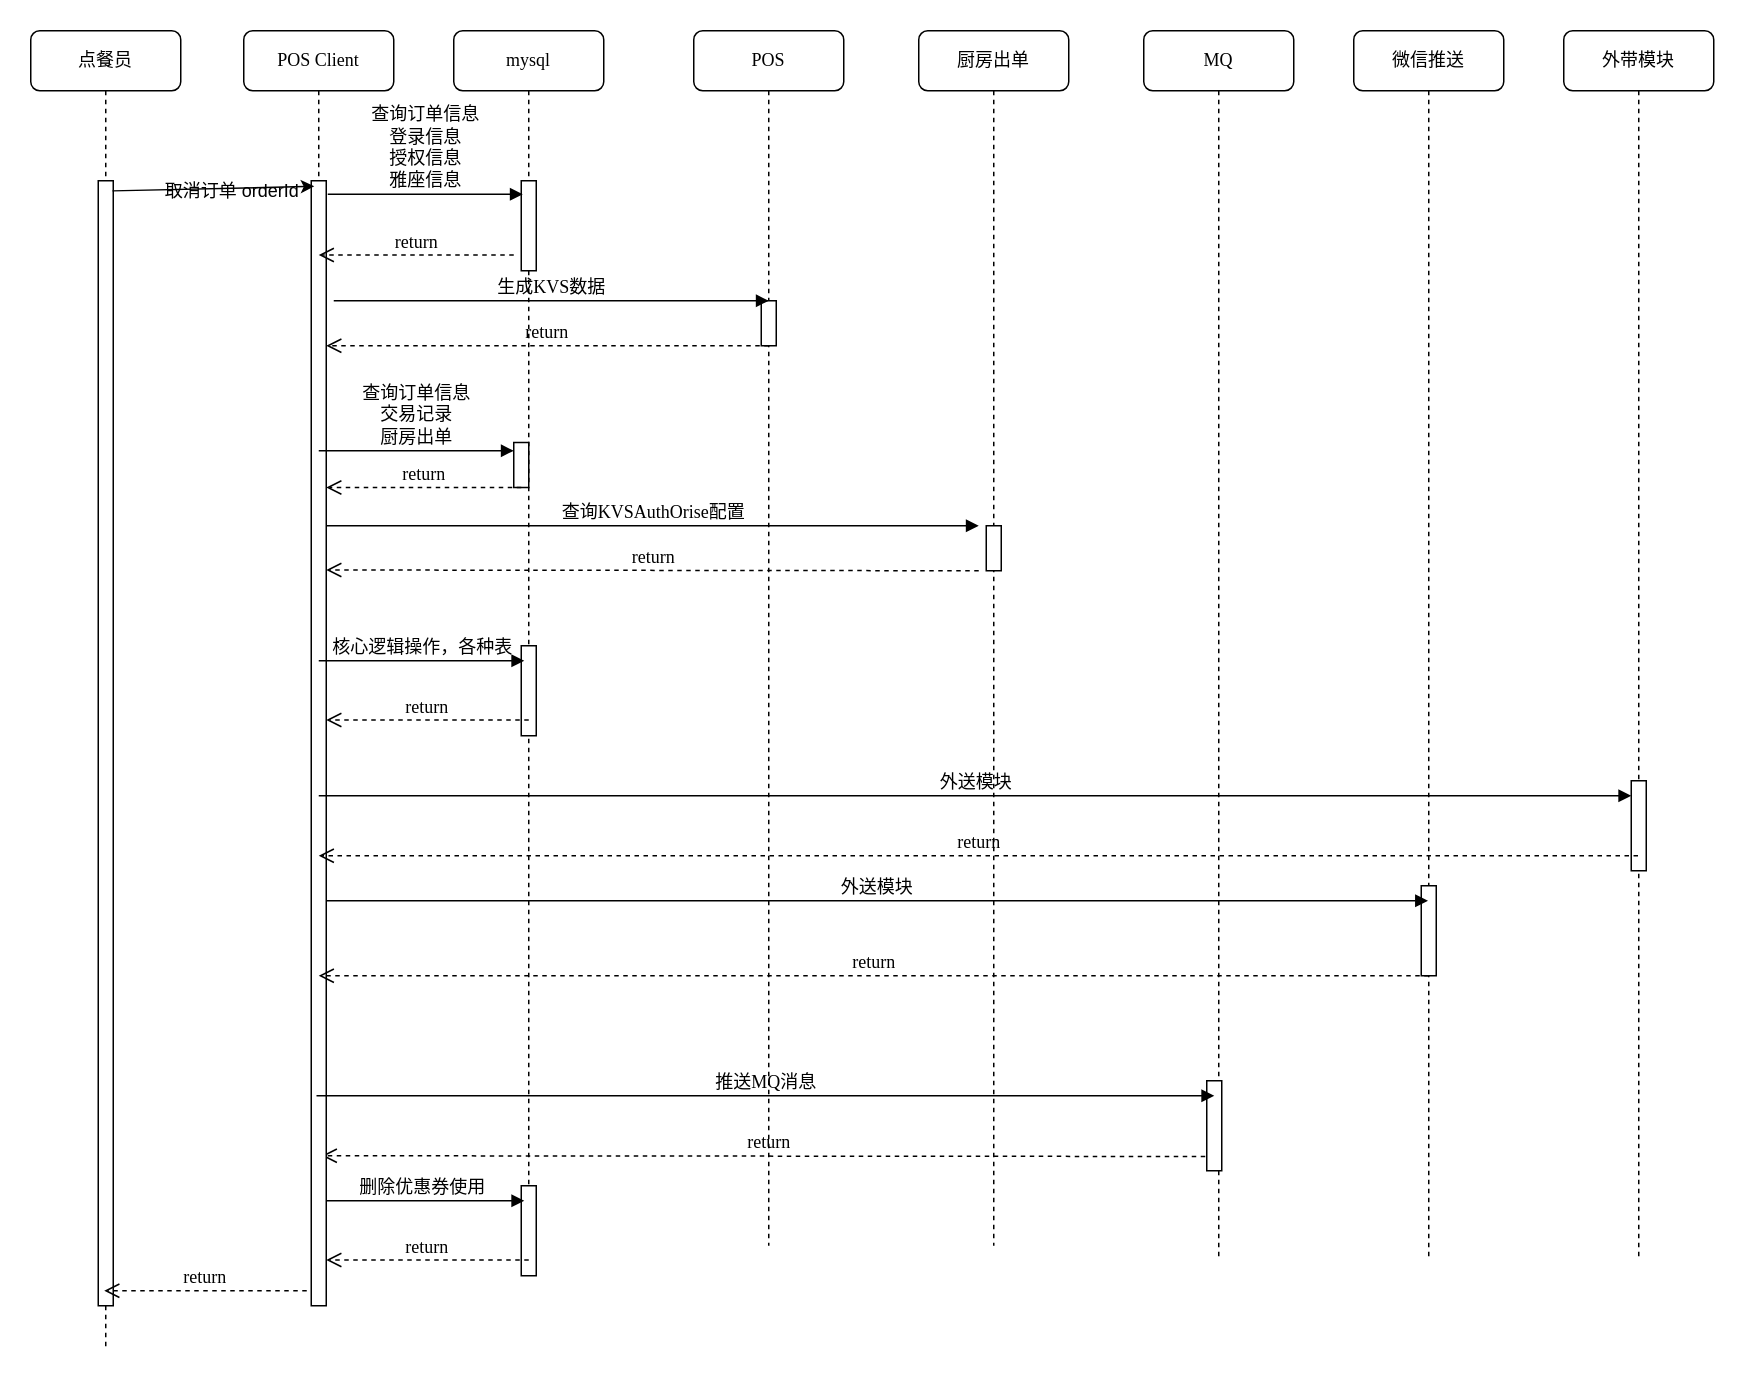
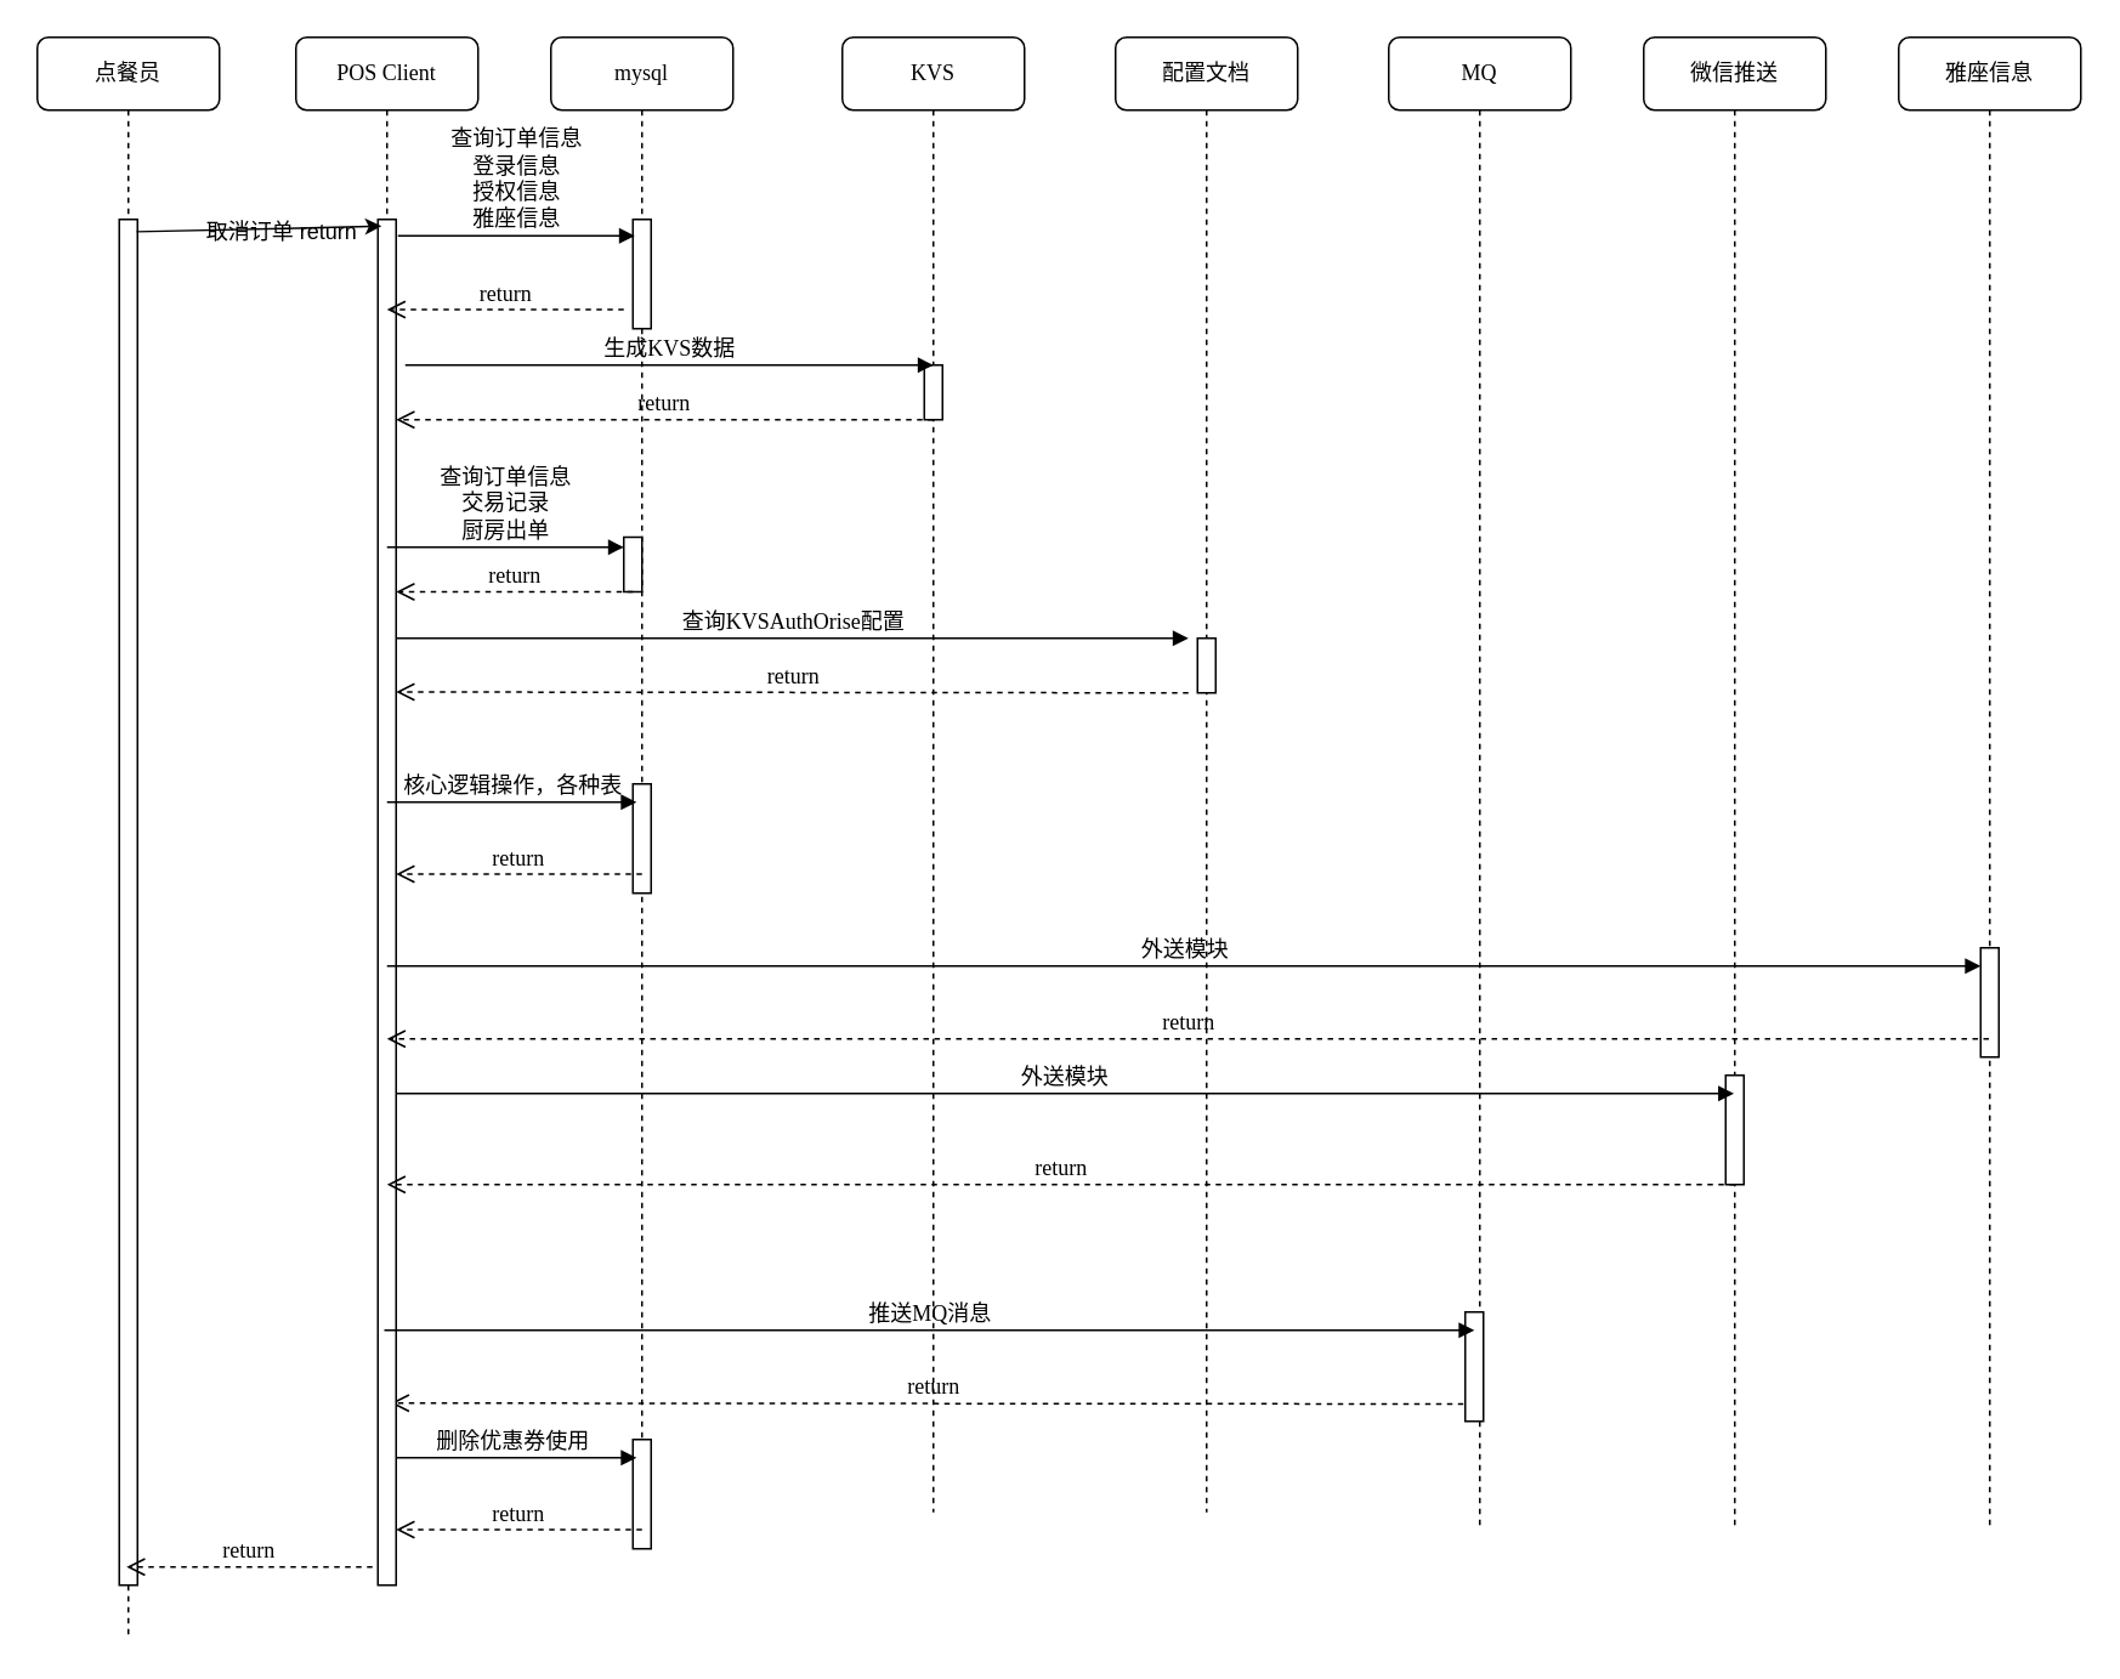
- <mxCell id="9" value="POS" style="shape=umlLifeline;perimeter=lifelinePerimeter;whiteSpace=wrap;html=1;container=1;collapsible=0;recursiveResize=0;outlineConnect=0;rounded=1;shadow=0;comic=0;labelBackgroundColor=none;strokeWidth=1;fontFamily=Verdana;fontSize=12;align=center;" parent="1" vertex="1"><mxGeometry x="462" y="20" width="100" height="810" as="geometry" /></mxCell>
+ <mxCell id="9" value="KVS" style="shape=umlLifeline;perimeter=lifelinePerimeter;whiteSpace=wrap;html=1;container=1;collapsible=0;recursiveResize=0;outlineConnect=0;rounded=1;shadow=0;comic=0;labelBackgroundColor=none;strokeWidth=1;fontFamily=Verdana;fontSize=12;align=center;" parent="1" vertex="1"><mxGeometry x="462" y="20" width="100" height="810" as="geometry" /></mxCell>
- <mxCell id="18" value="厨房出单" style="shape=umlLifeline;perimeter=lifelinePerimeter;whiteSpace=wrap;html=1;container=1;collapsible=0;recursiveResize=0;outlineConnect=0;rounded=1;shadow=0;comic=0;labelBackgroundColor=none;strokeWidth=1;fontFamily=Verdana;fontSize=12;align=center;" parent="1" vertex="1"><mxGeometry x="612" y="20" width="100" height="810" as="geometry" /></mxCell>
+ <mxCell id="18" value="配置文档" style="shape=umlLifeline;perimeter=lifelinePerimeter;whiteSpace=wrap;html=1;container=1;collapsible=0;recursiveResize=0;outlineConnect=0;rounded=1;shadow=0;comic=0;labelBackgroundColor=none;strokeWidth=1;fontFamily=Verdana;fontSize=12;align=center;" parent="1" vertex="1"><mxGeometry x="612" y="20" width="100" height="810" as="geometry" /></mxCell>
- <mxCell id="16" value="外带模块" style="shape=umlLifeline;perimeter=lifelinePerimeter;whiteSpace=wrap;html=1;container=1;collapsible=0;recursiveResize=0;outlineConnect=0;rounded=1;shadow=0;comic=0;labelBackgroundColor=none;strokeWidth=1;fontFamily=Verdana;fontSize=12;align=center;" parent="1" vertex="1"><mxGeometry x="1042" y="20" width="100" height="820" as="geometry" /></mxCell>
+ <mxCell id="16" value="雅座信息" style="shape=umlLifeline;perimeter=lifelinePerimeter;whiteSpace=wrap;html=1;container=1;collapsible=0;recursiveResize=0;outlineConnect=0;rounded=1;shadow=0;comic=0;labelBackgroundColor=none;strokeWidth=1;fontFamily=Verdana;fontSize=12;align=center;" parent="1" vertex="1"><mxGeometry x="1042" y="20" width="100" height="820" as="geometry" /></mxCell>
- <mxCell id="27" value="取消订单 orderId" style="text;html=1;align=center;verticalAlign=middle;resizable=0;points=[];;autosize=1;" parent="1" vertex="1"><mxGeometry x="104" y="117" width="100" height="20" as="geometry" /></mxCell>
+ <mxCell id="27" value="取消订单 return" style="text;html=1;align=center;verticalAlign=middle;resizable=0;points=[];;autosize=1;" parent="1" vertex="1"><mxGeometry x="104" y="117" width="100" height="20" as="geometry" /></mxCell>
